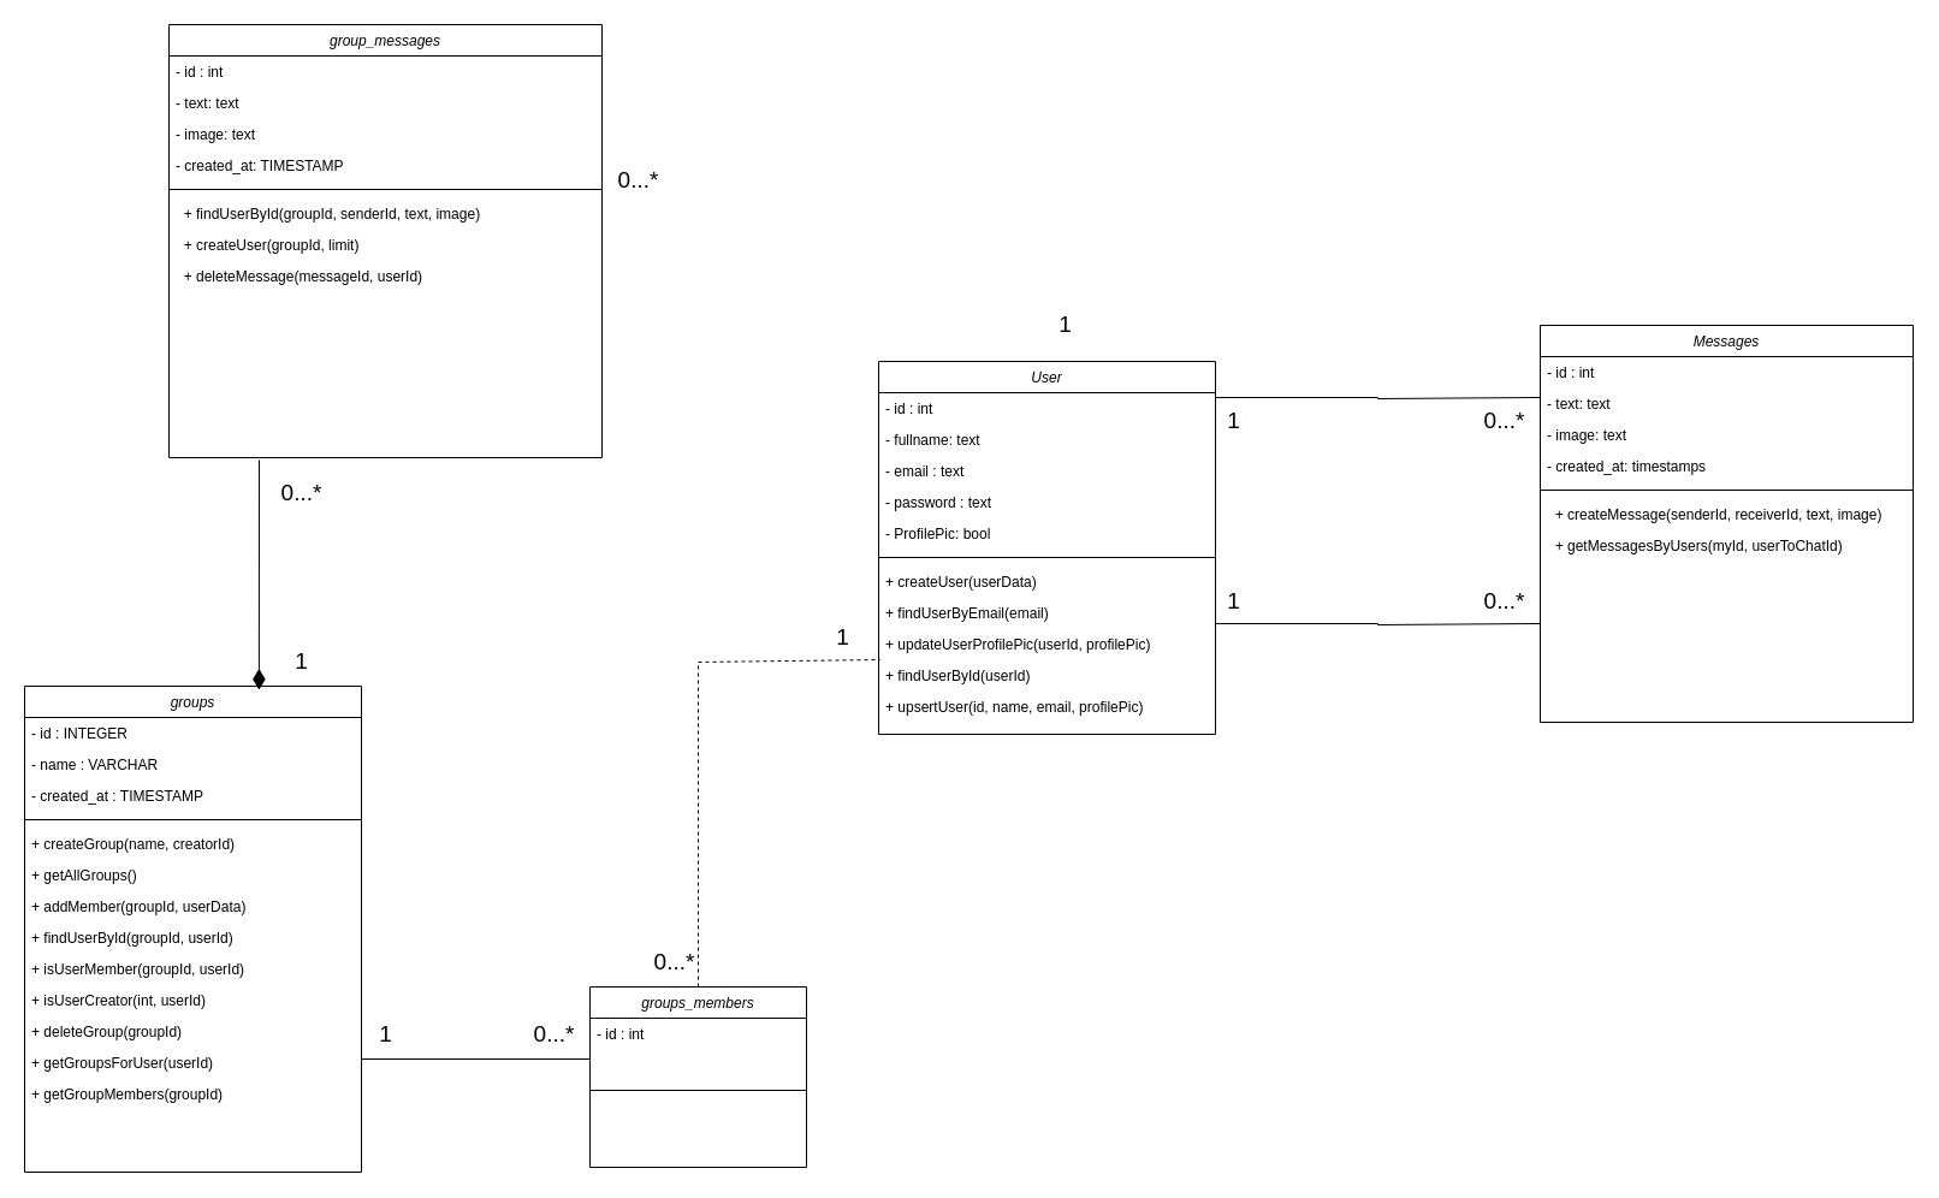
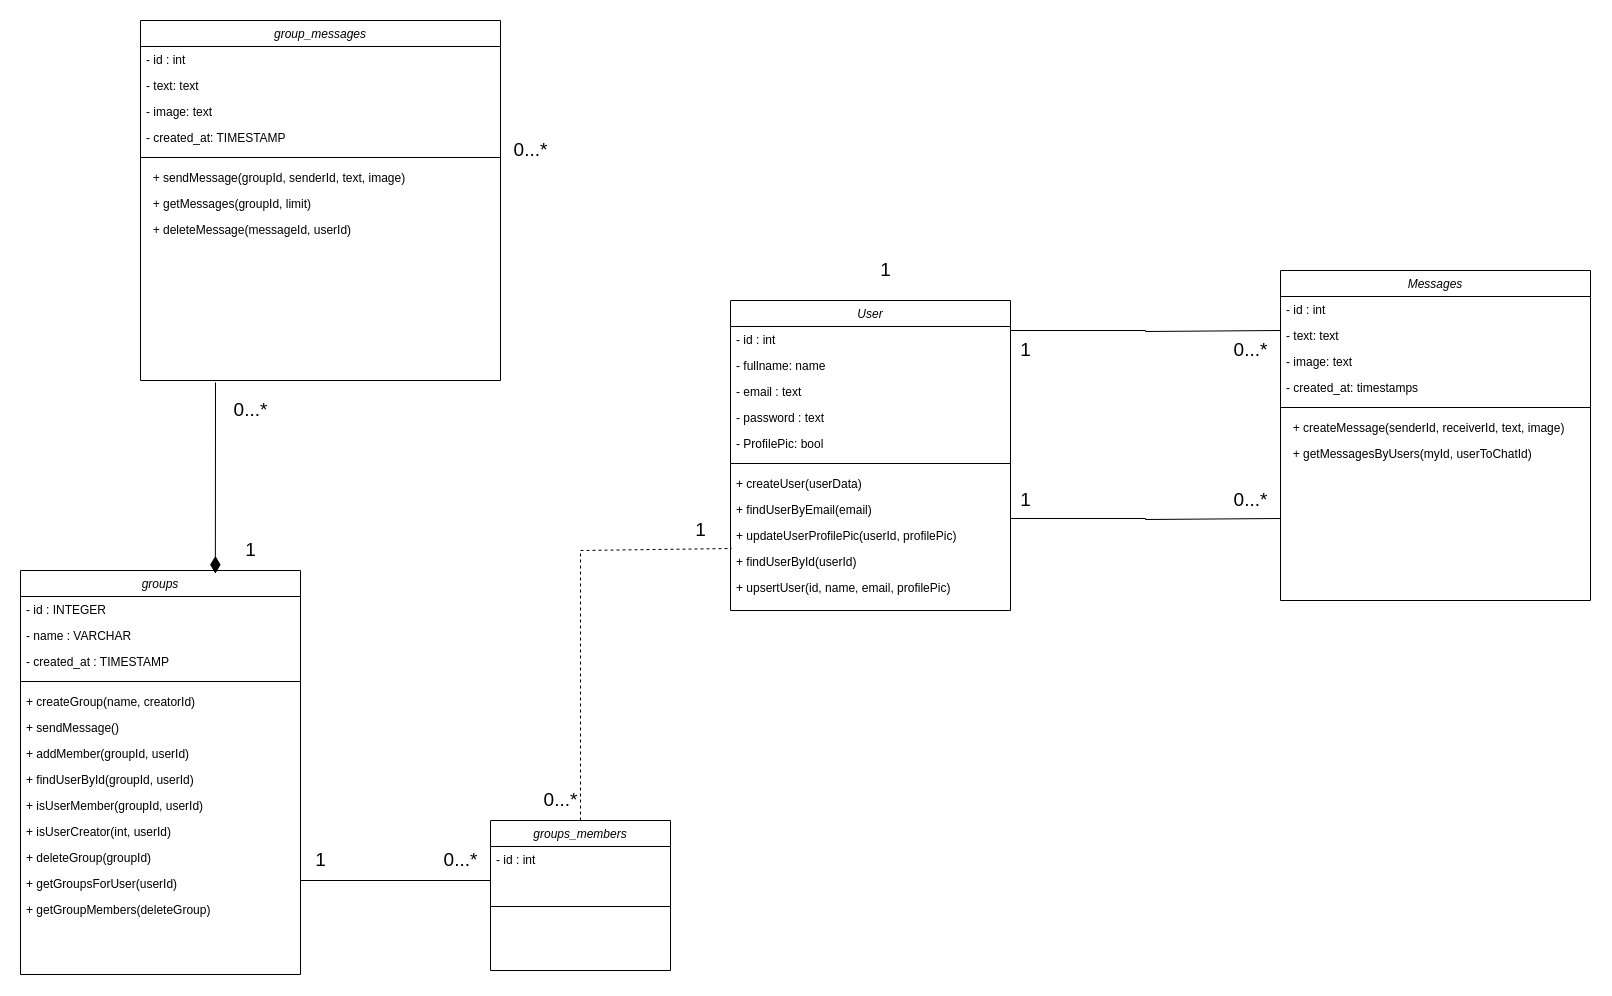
- <mxCell id="31" value="  + findUserById(groupId, senderId, text, image)&#10;" style="text;align=left;verticalAlign=top;spacingLeft=4;spacingRight=4;overflow=hidden;rotatable=0;points=[[0,0.5],[1,0.5]];portConstraint=eastwest;rounded=0;shadow=0;html=0;" parent="25" vertex="1"><mxGeometry y="144" width="360" height="26" as="geometry" /></mxCell>
+ <mxCell id="31" value="  + sendMessage(groupId, senderId, text, image)&#10;" style="text;align=left;verticalAlign=top;spacingLeft=4;spacingRight=4;overflow=hidden;rotatable=0;points=[[0,0.5],[1,0.5]];portConstraint=eastwest;rounded=0;shadow=0;html=0;" parent="25" vertex="1"><mxGeometry y="144" width="360" height="26" as="geometry" /></mxCell>
- <mxCell id="32" value="  + createUser(groupId, limit)&#10;" style="text;align=left;verticalAlign=top;spacingLeft=4;spacingRight=4;overflow=hidden;rotatable=0;points=[[0,0.5],[1,0.5]];portConstraint=eastwest;rounded=0;shadow=0;html=0;" parent="25" vertex="1"><mxGeometry y="170" width="360" height="26" as="geometry" /></mxCell>
+ <mxCell id="32" value="  + getMessages(groupId, limit)&#10;" style="text;align=left;verticalAlign=top;spacingLeft=4;spacingRight=4;overflow=hidden;rotatable=0;points=[[0,0.5],[1,0.5]];portConstraint=eastwest;rounded=0;shadow=0;html=0;" parent="25" vertex="1"><mxGeometry y="170" width="360" height="26" as="geometry" /></mxCell>
- <mxCell id="4" value="- fullname: text" style="text;align=left;verticalAlign=top;spacingLeft=4;spacingRight=4;overflow=hidden;rotatable=0;points=[[0,0.5],[1,0.5]];portConstraint=eastwest;rounded=0;shadow=0;html=0;" parent="2" vertex="1"><mxGeometry y="52" width="280" height="26" as="geometry" /></mxCell>
+ <mxCell id="4" value="- fullname: name" style="text;align=left;verticalAlign=top;spacingLeft=4;spacingRight=4;overflow=hidden;rotatable=0;points=[[0,0.5],[1,0.5]];portConstraint=eastwest;rounded=0;shadow=0;html=0;" parent="2" vertex="1"><mxGeometry y="52" width="280" height="26" as="geometry" /></mxCell>
- <mxCell id="40" value="+ getAllGroups()" style="text;align=left;verticalAlign=top;spacingLeft=4;spacingRight=4;overflow=hidden;rotatable=0;points=[[0,0.5],[1,0.5]];portConstraint=eastwest;rounded=0;shadow=0;html=0;" parent="34" vertex="1"><mxGeometry y="144" width="280" height="26" as="geometry" /></mxCell>
+ <mxCell id="40" value="+ sendMessage()" style="text;align=left;verticalAlign=top;spacingLeft=4;spacingRight=4;overflow=hidden;rotatable=0;points=[[0,0.5],[1,0.5]];portConstraint=eastwest;rounded=0;shadow=0;html=0;" parent="34" vertex="1"><mxGeometry y="144" width="280" height="26" as="geometry" /></mxCell>
- <mxCell id="41" value="+ addMember(groupId, userData)" style="text;align=left;verticalAlign=top;spacingLeft=4;spacingRight=4;overflow=hidden;rotatable=0;points=[[0,0.5],[1,0.5]];portConstraint=eastwest;rounded=0;shadow=0;html=0;" parent="34" vertex="1"><mxGeometry y="170" width="280" height="26" as="geometry" /></mxCell>
+ <mxCell id="41" value="+ addMember(groupId, userId)" style="text;align=left;verticalAlign=top;spacingLeft=4;spacingRight=4;overflow=hidden;rotatable=0;points=[[0,0.5],[1,0.5]];portConstraint=eastwest;rounded=0;shadow=0;html=0;" parent="34" vertex="1"><mxGeometry y="170" width="280" height="26" as="geometry" /></mxCell>
- <mxCell id="47" value="+ getGroupMembers(groupId)" style="text;align=left;verticalAlign=top;spacingLeft=4;spacingRight=4;overflow=hidden;rotatable=0;points=[[0,0.5],[1,0.5]];portConstraint=eastwest;rounded=0;shadow=0;html=0;" parent="34" vertex="1"><mxGeometry y="326" width="280" height="26" as="geometry" /></mxCell>
+ <mxCell id="47" value="+ getGroupMembers(deleteGroup)" style="text;align=left;verticalAlign=top;spacingLeft=4;spacingRight=4;overflow=hidden;rotatable=0;points=[[0,0.5],[1,0.5]];portConstraint=eastwest;rounded=0;shadow=0;html=0;" parent="34" vertex="1"><mxGeometry y="326" width="280" height="26" as="geometry" /></mxCell>
